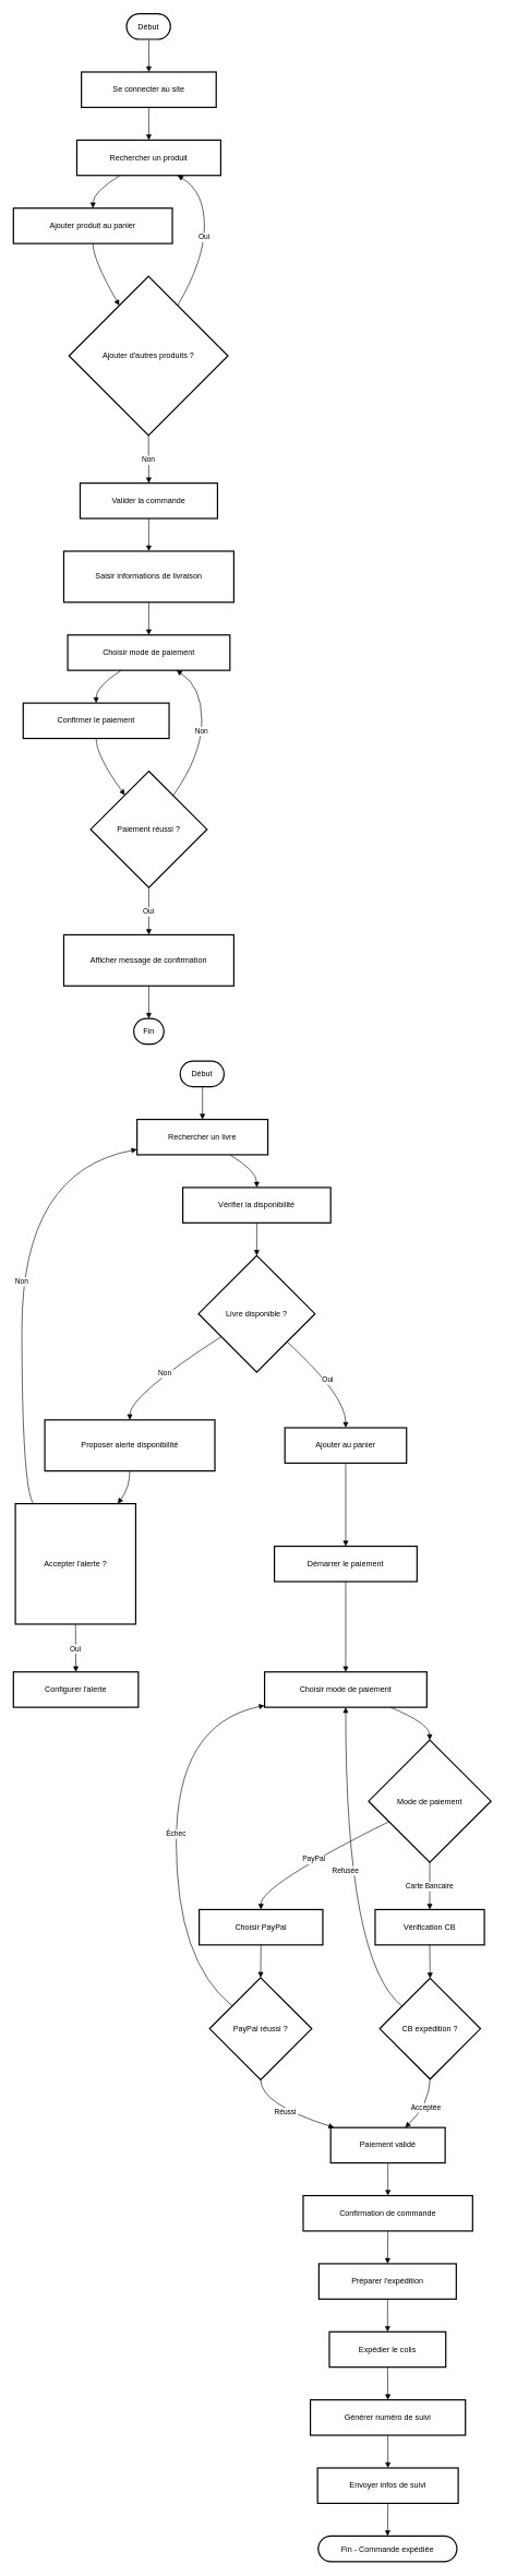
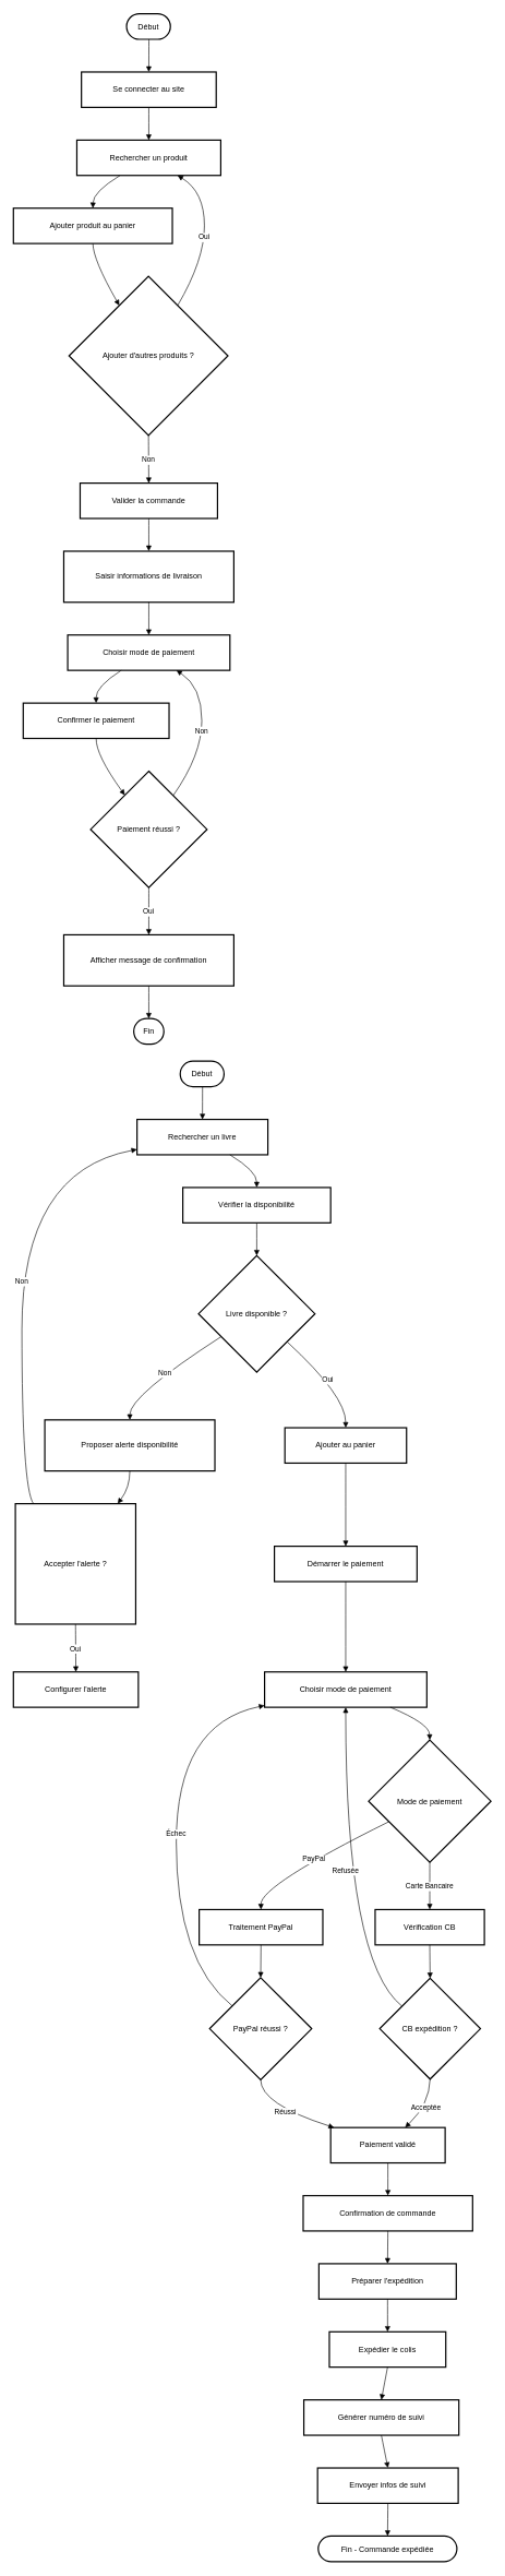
- <mxCell id="39" value="Choisir PayPal" style="whiteSpace=wrap;strokeWidth=2;" vertex="1" parent="1"><mxGeometry x="304" y="2916" width="189" height="54" as="geometry" /></mxCell>
+ <mxCell id="39" value="Traitement PayPal" style="whiteSpace=wrap;strokeWidth=2;" vertex="1" parent="1"><mxGeometry x="304" y="2916" width="189" height="54" as="geometry" /></mxCell>
- <mxCell id="46" value="Générer numéro de suivi" style="whiteSpace=wrap;strokeWidth=2;" vertex="1" parent="1"><mxGeometry x="474" y="3665" width="237" height="54" as="geometry" /></mxCell>
+ <mxCell id="46" value="Générer numéro de suivi" style="whiteSpace=wrap;strokeWidth=2;" vertex="1" parent="1"><mxGeometry x="464" y="3665" width="237" height="54" as="geometry" /></mxCell>
